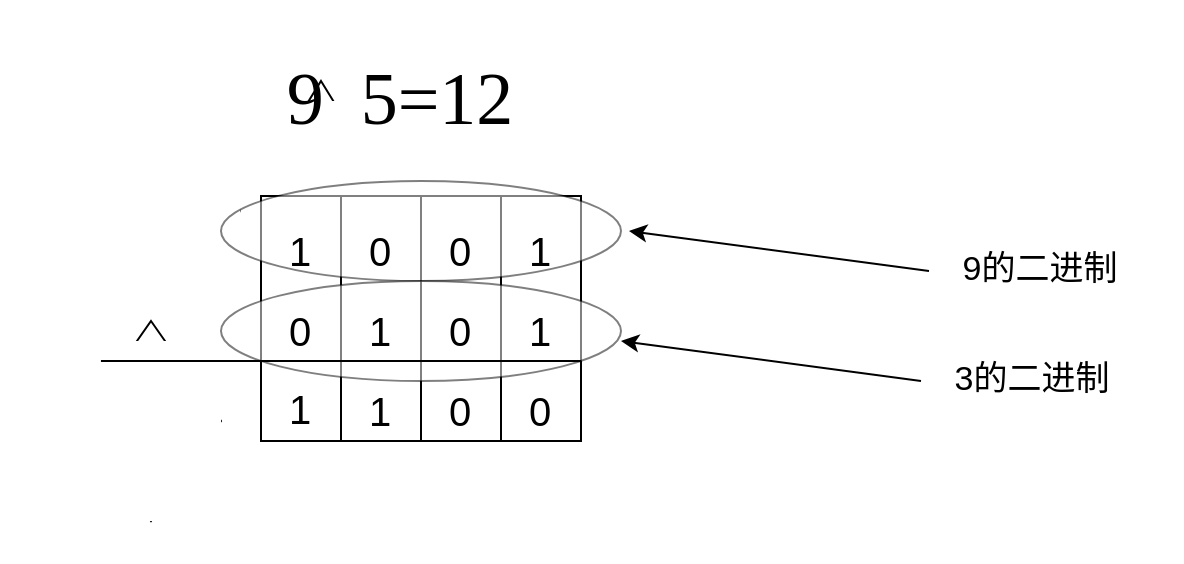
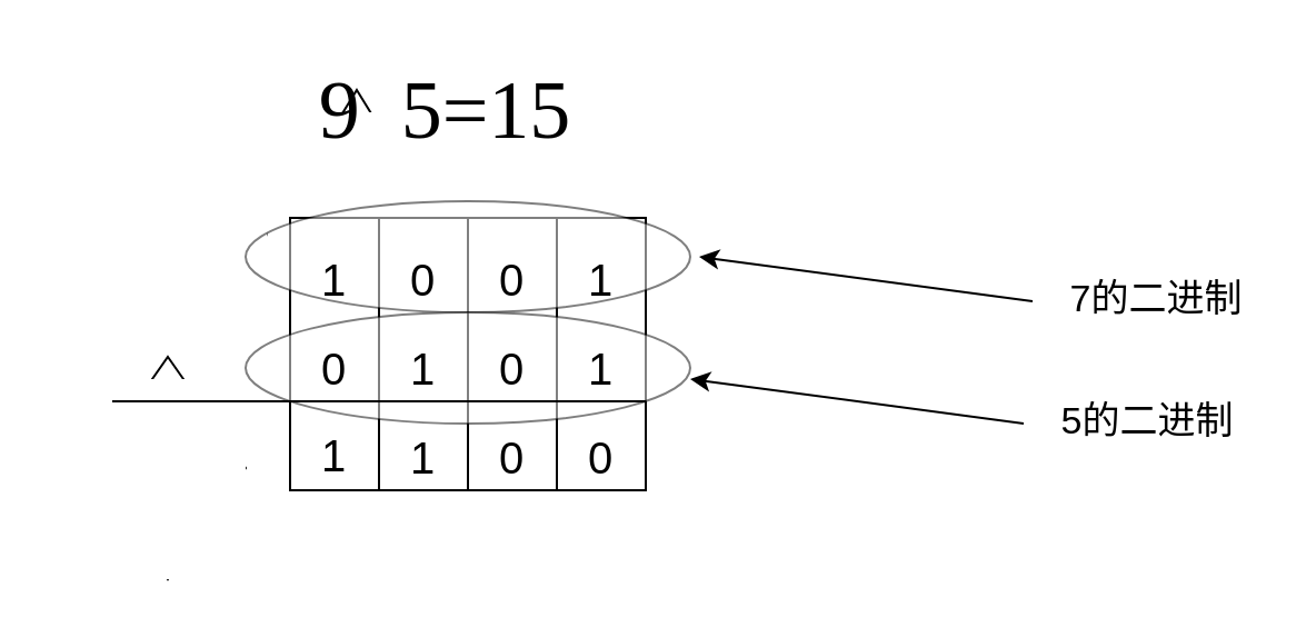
- <mxCell id="9" value="&lt;font face=&quot;Verdana&quot; style=&quot;font-size: 37px;&quot;&gt;9&amp;nbsp; 5=12&lt;/font&gt;" style="text;strokeColor=none;align=center;fillColor=none;html=1;verticalAlign=middle;whiteSpace=wrap;rounded=0;" vertex="1" parent="1"><mxGeometry x="120" y="20" width="160" height="60" as="geometry" /></mxCell>
+ <mxCell id="9" value="&lt;font face=&quot;Verdana&quot; style=&quot;font-size: 37px;&quot;&gt;9&amp;nbsp; 5=15&lt;/font&gt;" style="text;strokeColor=none;align=center;fillColor=none;html=1;verticalAlign=middle;whiteSpace=wrap;rounded=0;" vertex="1" parent="1"><mxGeometry x="120" y="20" width="160" height="60" as="geometry" /></mxCell>
- <mxCell id="24" value="&lt;font style=&quot;font-size: 17px;&quot;&gt;9的二进制&lt;/font&gt;" style="text;strokeColor=none;align=center;fillColor=none;html=1;verticalAlign=middle;whiteSpace=wrap;rounded=0;" vertex="1" parent="1"><mxGeometry x="470" y="120" width="100" height="30" as="geometry" /></mxCell>
+ <mxCell id="24" value="&lt;font style=&quot;font-size: 17px;&quot;&gt;7的二进制&lt;/font&gt;" style="text;strokeColor=none;align=center;fillColor=none;html=1;verticalAlign=middle;whiteSpace=wrap;rounded=0;" vertex="1" parent="1"><mxGeometry x="470" y="120" width="100" height="30" as="geometry" /></mxCell>
- <mxCell id="26" value="&lt;font style=&quot;font-size: 17px;&quot;&gt;3的二进制&lt;/font&gt;" style="text;strokeColor=none;align=center;fillColor=none;html=1;verticalAlign=middle;whiteSpace=wrap;rounded=0;" vertex="1" parent="1"><mxGeometry x="466" y="175" width="100" height="30" as="geometry" /></mxCell>
+ <mxCell id="26" value="&lt;font style=&quot;font-size: 17px;&quot;&gt;5的二进制&lt;/font&gt;" style="text;strokeColor=none;align=center;fillColor=none;html=1;verticalAlign=middle;whiteSpace=wrap;rounded=0;" vertex="1" parent="1"><mxGeometry x="466" y="175" width="100" height="30" as="geometry" /></mxCell>
